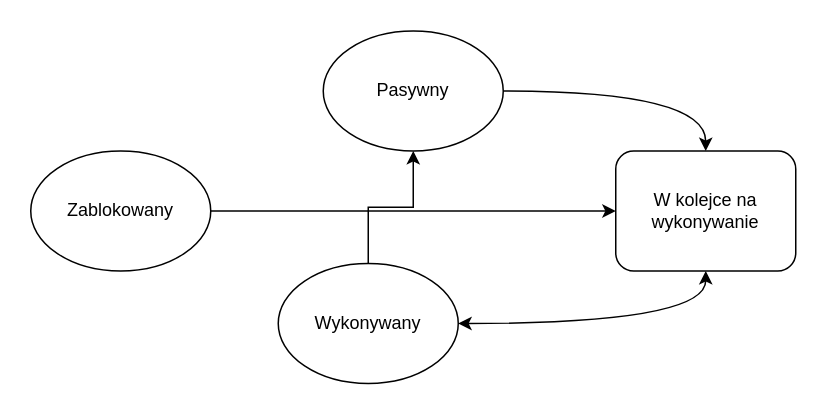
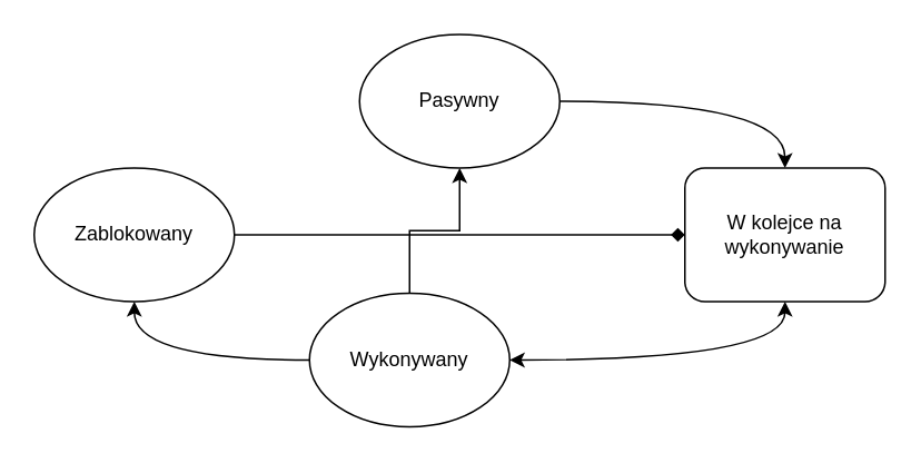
- <mxCell id="2" style="edgeStyle=orthogonalEdgeStyle;rounded=0;orthogonalLoop=1;jettySize=auto;html=1;exitX=1;exitY=0.5;exitDx=0;exitDy=0;entryX=0;entryY=0.5;entryDx=0;entryDy=0;" edge="1" parent="1" source="3" target="7"><mxGeometry relative="1" as="geometry" /></mxCell>
+ <mxCell id="2" style="edgeStyle=orthogonalEdgeStyle;rounded=0;orthogonalLoop=1;jettySize=auto;html=1;exitX=1;exitY=0.5;exitDx=0;exitDy=0;entryX=0;entryY=0.5;entryDx=0;entryDy=0;endArrow=diamond;" edge="1" parent="1" source="3" target="7"><mxGeometry relative="1" as="geometry" /></mxCell>
+ <mxCell id="9" style="edgeStyle=orthogonalEdgeStyle;rounded=0;orthogonalLoop=1;jettySize=auto;html=1;exitX=0;exitY=0.5;exitDx=0;exitDy=0;entryX=0.5;entryY=1;entryDx=0;entryDy=0;strokeColor=default;curved=1;startArrow=none;startFill=0;" edge="1" parent="1" source="10" target="3"><mxGeometry relative="1" as="geometry" /></mxCell>
